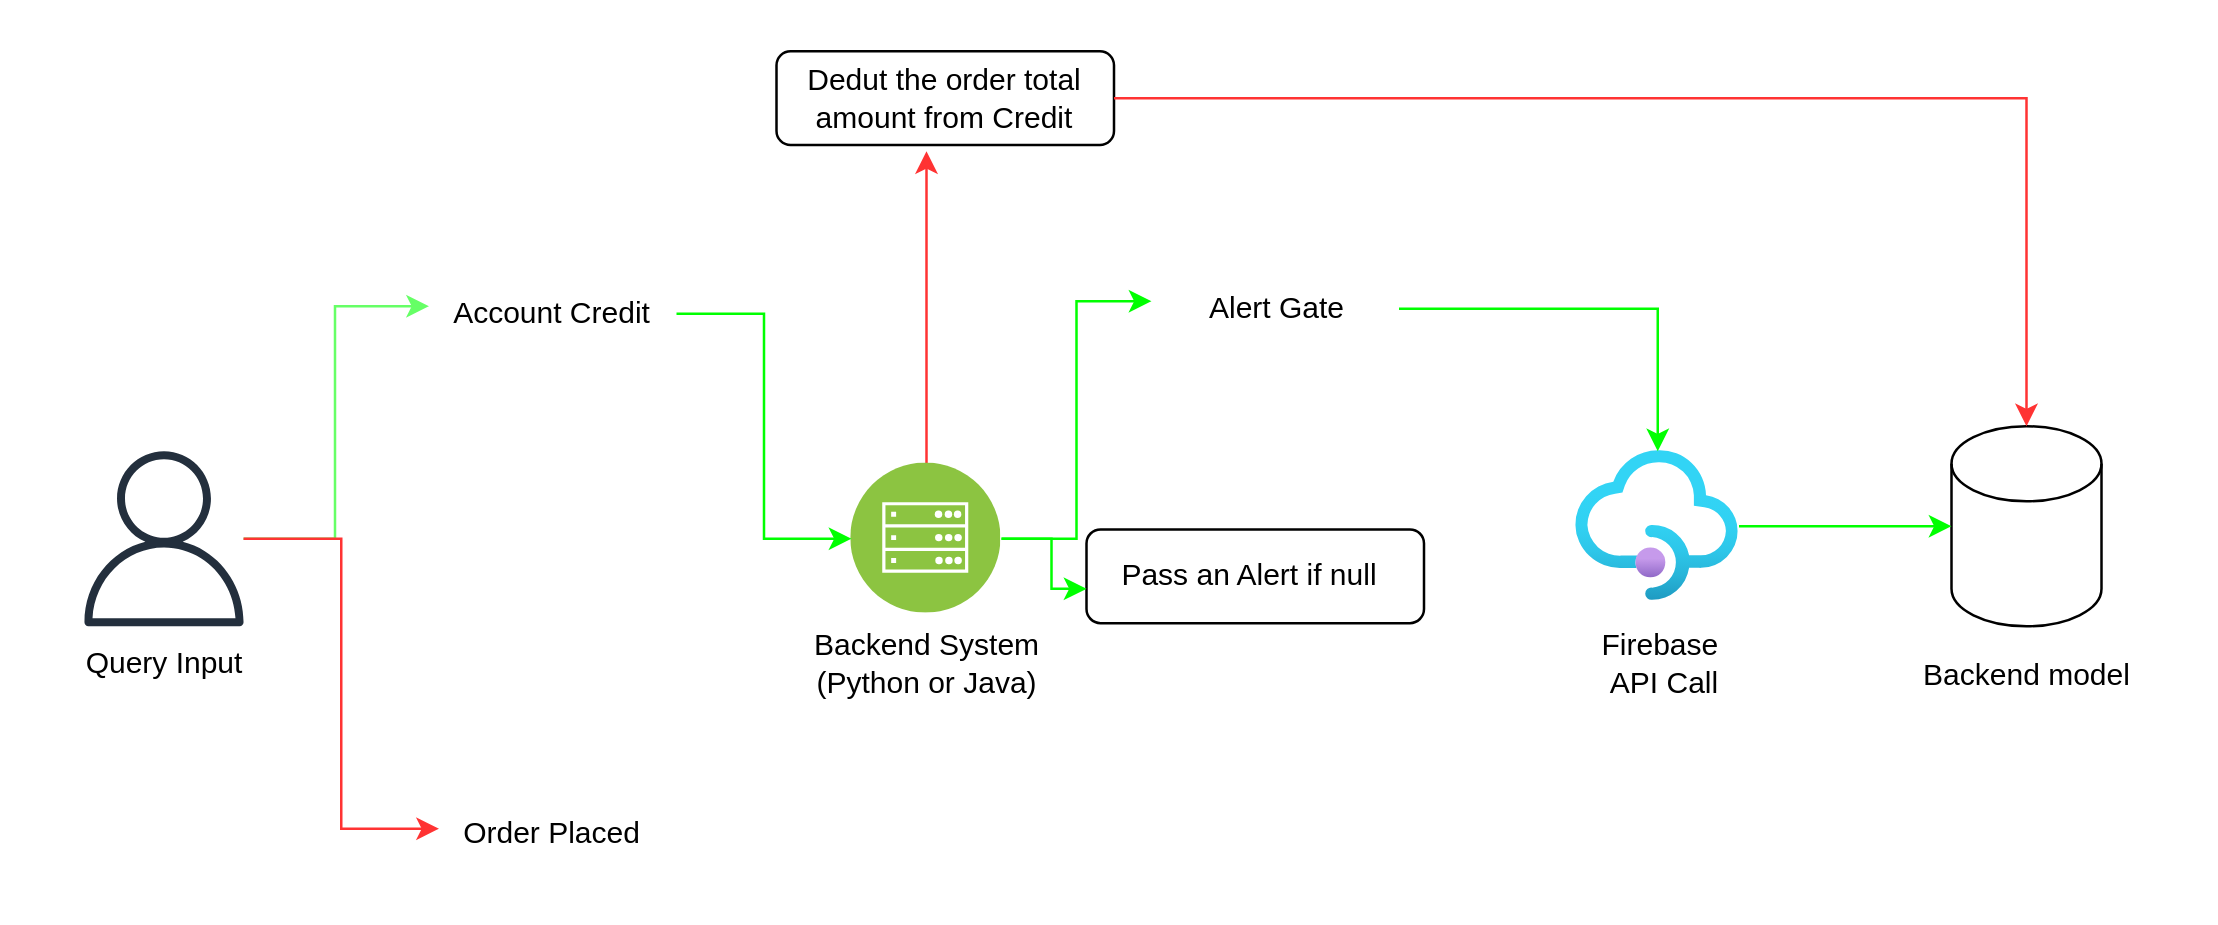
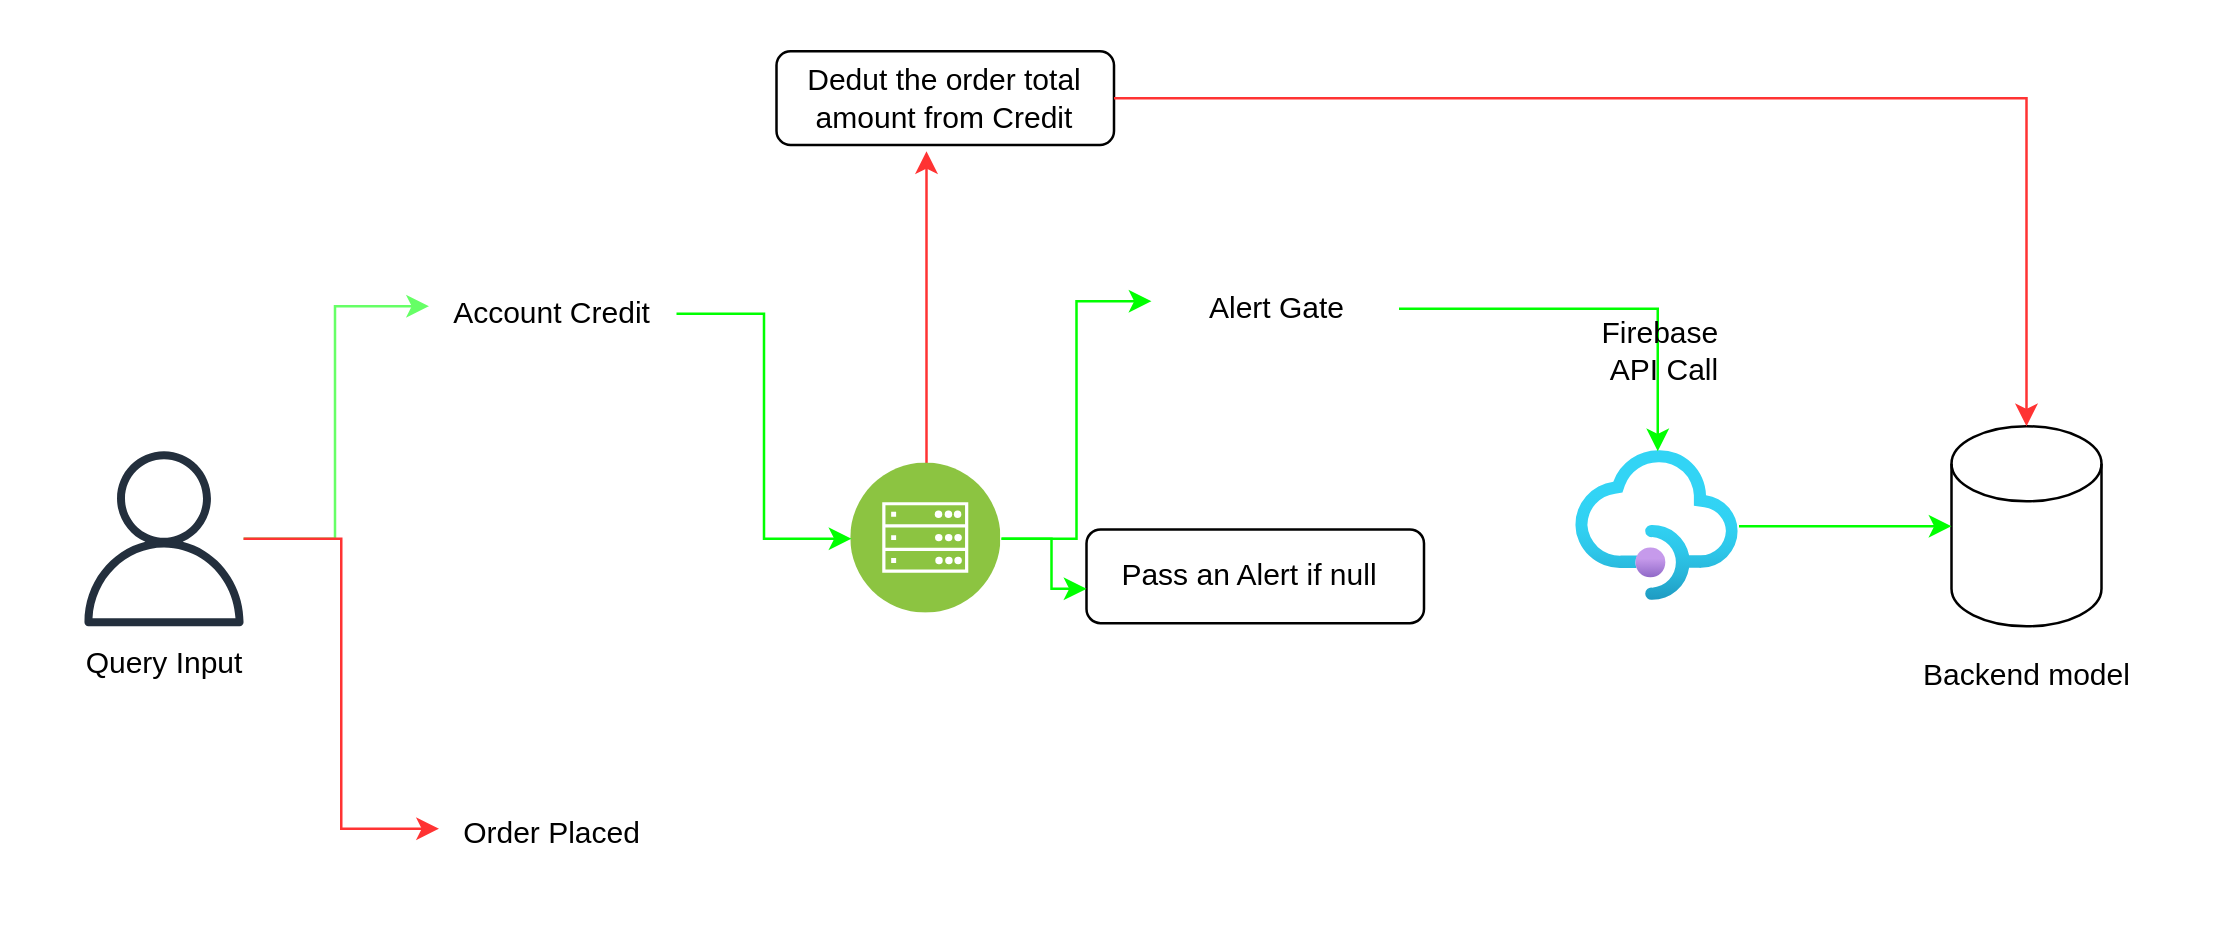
- <mxCell id="10" value="Backend System&lt;div&gt;(Python or Java)&lt;/div&gt;" style="text;html=1;align=center;verticalAlign=middle;resizable=0;points=[];autosize=1;strokeColor=none;fillColor=none;" vertex="1" parent="1"><mxGeometry x="315" y="245" width="110" height="40" as="geometry" /></mxCell>
- <mxCell id="14" value="Firebase&amp;nbsp;&lt;div&gt;API Call&lt;/div&gt;" style="text;html=1;align=center;verticalAlign=middle;resizable=0;points=[];autosize=1;strokeColor=none;fillColor=none;" vertex="1" parent="1"><mxGeometry x="630" y="245" width="70" height="40" as="geometry" /></mxCell>
+ <mxCell id="14" value="Firebase&amp;nbsp;&lt;div&gt;API Call&lt;/div&gt;" style="text;html=1;align=center;verticalAlign=middle;resizable=0;points=[];autosize=1;strokeColor=none;fillColor=none;" vertex="1" parent="1"><mxGeometry x="630" y="120" width="70" height="40" as="geometry" /></mxCell>
